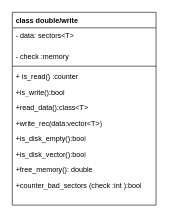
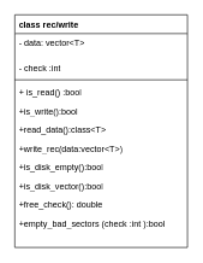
- <mxCell id="2" value="class double/write" style="swimlane;html=1;fontStyle=1;align=left;verticalAlign=top;childLayout=stackLayout;horizontal=1;startSize=26;horizontalStack=0;resizeParent=1;resizeLast=0;collapsible=1;marginBottom=0;swimlaneFillColor=#ffffff;rounded=0;shadow=0;comic=0;labelBackgroundColor=none;strokeWidth=1;fillColor=none;fontFamily=Helvetica;fontSize=12;spacingLeft=4;spacingRight=4;fontColor=default;gradientColor=none;" parent="1" vertex="1"><mxGeometry x="20" y="20" width="240" height="322" as="geometry" /></mxCell>
+ <mxCell id="2" value="class rec/write" style="swimlane;html=1;fontStyle=1;align=left;verticalAlign=top;childLayout=stackLayout;horizontal=1;startSize=26;horizontalStack=0;resizeParent=1;resizeLast=0;collapsible=1;marginBottom=0;swimlaneFillColor=#ffffff;rounded=0;shadow=0;comic=0;labelBackgroundColor=none;strokeWidth=1;fillColor=none;fontFamily=Helvetica;fontSize=12;spacingLeft=4;spacingRight=4;fontColor=default;gradientColor=none;" parent="1" vertex="1"><mxGeometry x="20" y="20" width="240" height="322" as="geometry" /></mxCell>
- <mxCell id="3" value="- data: sectors&amp;lt;T&amp;gt;&lt;div&gt;&lt;br&gt;&lt;/div&gt;" style="text;html=1;strokeColor=none;fillColor=none;align=left;verticalAlign=top;spacingLeft=4;spacingRight=4;whiteSpace=wrap;overflow=hidden;rotatable=0;points=[[0,0.5],[1,0.5]];portConstraint=eastwest;fontFamily=Helvetica;fontSize=12;fontColor=default;" parent="2" vertex="1"><mxGeometry y="26" width="240" height="34" as="geometry" /></mxCell>
+ <mxCell id="3" value="- data: vector&amp;lt;T&amp;gt;&lt;div&gt;&lt;br&gt;&lt;/div&gt;" style="text;html=1;strokeColor=none;fillColor=none;align=left;verticalAlign=top;spacingLeft=4;spacingRight=4;whiteSpace=wrap;overflow=hidden;rotatable=0;points=[[0,0.5],[1,0.5]];portConstraint=eastwest;fontFamily=Helvetica;fontSize=12;fontColor=default;" parent="2" vertex="1"><mxGeometry y="26" width="240" height="34" as="geometry" /></mxCell>
- <mxCell id="4" value="- check :memory&lt;div&gt;&lt;br&gt;&lt;/div&gt;" style="text;html=1;strokeColor=none;fillColor=none;align=left;verticalAlign=top;spacingLeft=4;spacingRight=4;whiteSpace=wrap;overflow=hidden;rotatable=0;points=[[0,0.5],[1,0.5]];portConstraint=eastwest;fontFamily=Helvetica;fontSize=12;fontColor=default;" vertex="1" parent="2"><mxGeometry y="60" width="240" height="26" as="geometry" /></mxCell>
+ <mxCell id="4" value="- check :int&lt;div&gt;&lt;br&gt;&lt;/div&gt;" style="text;html=1;strokeColor=none;fillColor=none;align=left;verticalAlign=top;spacingLeft=4;spacingRight=4;whiteSpace=wrap;overflow=hidden;rotatable=0;points=[[0,0.5],[1,0.5]];portConstraint=eastwest;fontFamily=Helvetica;fontSize=12;fontColor=default;" vertex="1" parent="2"><mxGeometry y="60" width="240" height="26" as="geometry" /></mxCell>
- <mxCell id="6" value="+ is_read() :counter&lt;div&gt;&lt;br&gt;&lt;/div&gt;" style="text;html=1;strokeColor=none;fillColor=none;align=left;verticalAlign=top;spacingLeft=4;spacingRight=4;whiteSpace=wrap;overflow=hidden;rotatable=0;points=[[0,0.5],[1,0.5]];portConstraint=eastwest;fontFamily=Helvetica;fontSize=12;fontColor=default;" parent="2" vertex="1"><mxGeometry y="94" width="240" height="26" as="geometry" /></mxCell>
+ <mxCell id="6" value="+ is_read() :bool&lt;div&gt;&lt;br&gt;&lt;/div&gt;" style="text;html=1;strokeColor=none;fillColor=none;align=left;verticalAlign=top;spacingLeft=4;spacingRight=4;whiteSpace=wrap;overflow=hidden;rotatable=0;points=[[0,0.5],[1,0.5]];portConstraint=eastwest;fontFamily=Helvetica;fontSize=12;fontColor=default;" parent="2" vertex="1"><mxGeometry y="94" width="240" height="26" as="geometry" /></mxCell>
- <mxCell id="12" value="+free_memory(): double" style="text;html=1;strokeColor=none;fillColor=none;align=left;verticalAlign=top;spacingLeft=4;spacingRight=4;whiteSpace=wrap;overflow=hidden;rotatable=0;points=[[0,0.5],[1,0.5]];portConstraint=eastwest;fontFamily=Helvetica;fontSize=12;fontColor=default;" vertex="1" parent="2"><mxGeometry y="250" width="240" height="26" as="geometry" /></mxCell>
+ <mxCell id="12" value="+free_check(): double" style="text;html=1;strokeColor=none;fillColor=none;align=left;verticalAlign=top;spacingLeft=4;spacingRight=4;whiteSpace=wrap;overflow=hidden;rotatable=0;points=[[0,0.5],[1,0.5]];portConstraint=eastwest;fontFamily=Helvetica;fontSize=12;fontColor=default;" vertex="1" parent="2"><mxGeometry y="250" width="240" height="26" as="geometry" /></mxCell>
- <mxCell id="13" value="+counter_bad_sectors (check :int ):bool" style="text;html=1;strokeColor=none;fillColor=none;align=left;verticalAlign=top;spacingLeft=4;spacingRight=4;whiteSpace=wrap;overflow=hidden;rotatable=0;points=[[0,0.5],[1,0.5]];portConstraint=eastwest;fontFamily=Helvetica;fontSize=12;fontColor=default;" vertex="1" parent="2"><mxGeometry y="276" width="240" height="26" as="geometry" /></mxCell>
+ <mxCell id="13" value="+empty_bad_sectors (check :int ):bool" style="text;html=1;strokeColor=none;fillColor=none;align=left;verticalAlign=top;spacingLeft=4;spacingRight=4;whiteSpace=wrap;overflow=hidden;rotatable=0;points=[[0,0.5],[1,0.5]];portConstraint=eastwest;fontFamily=Helvetica;fontSize=12;fontColor=default;" vertex="1" parent="2"><mxGeometry y="276" width="240" height="26" as="geometry" /></mxCell>
